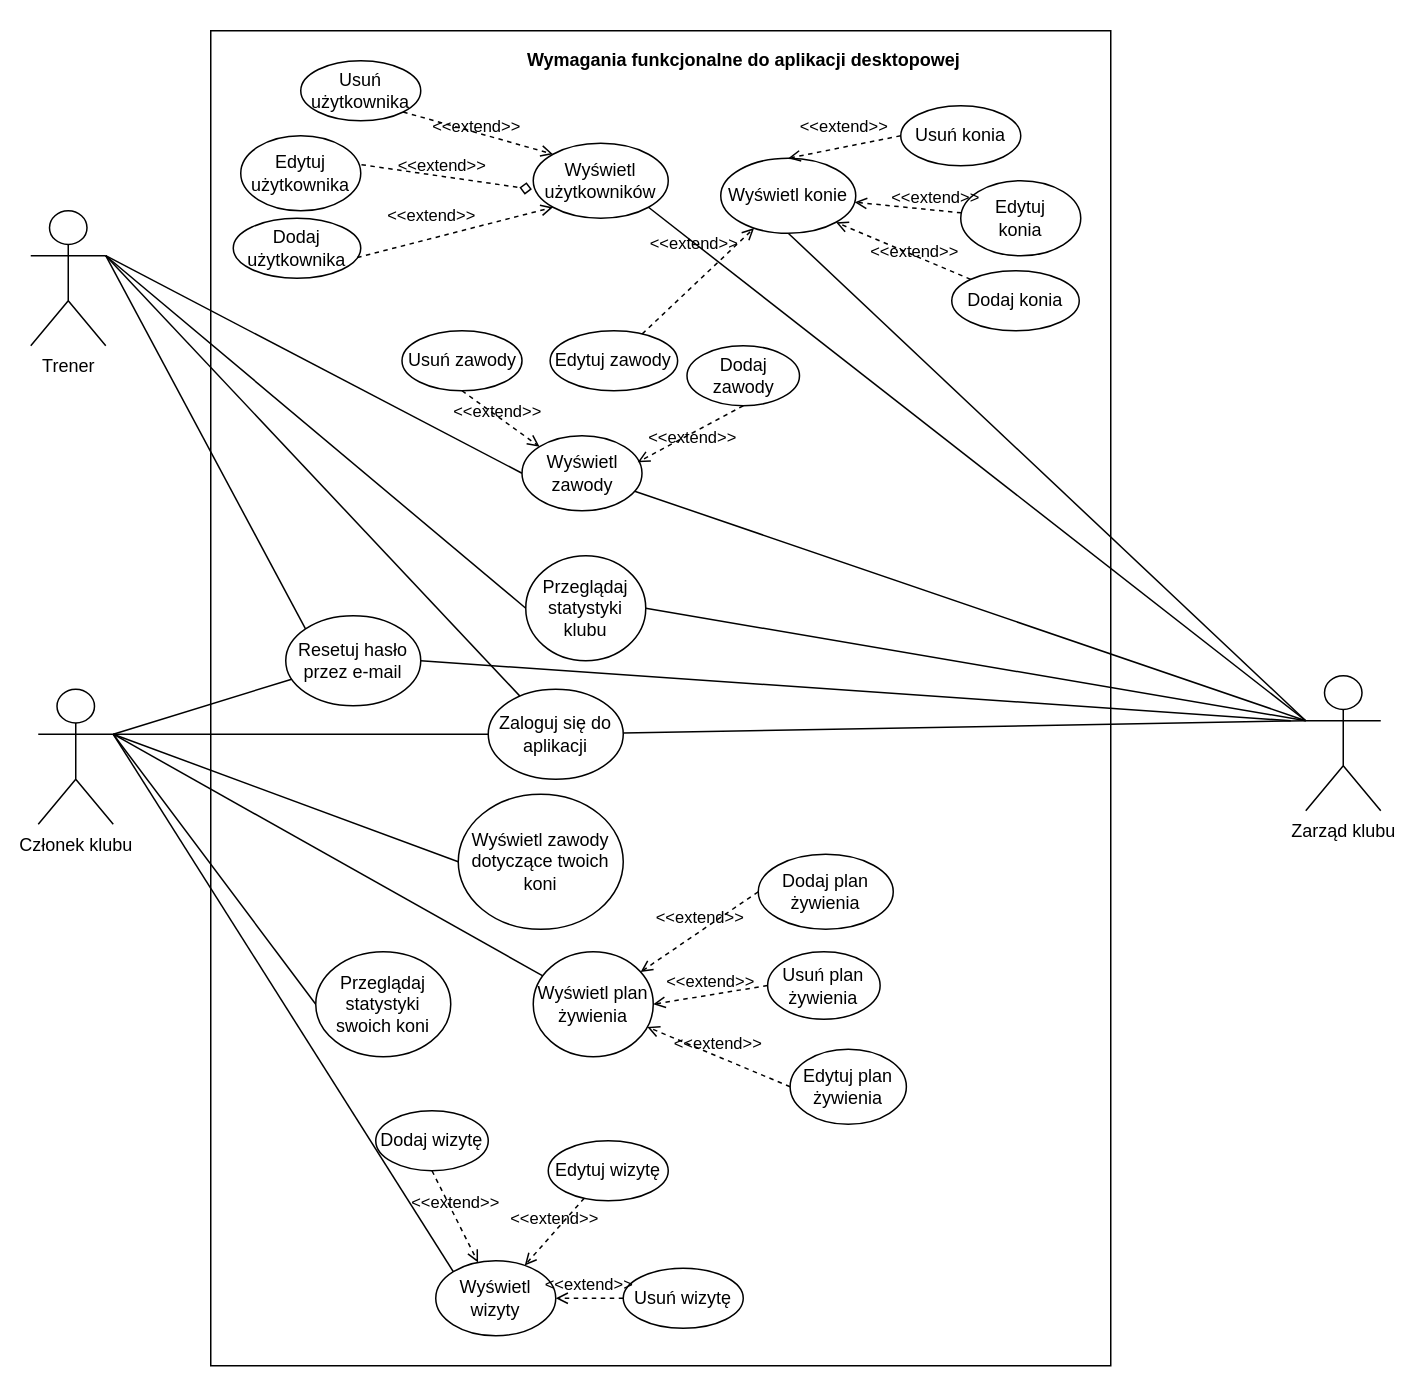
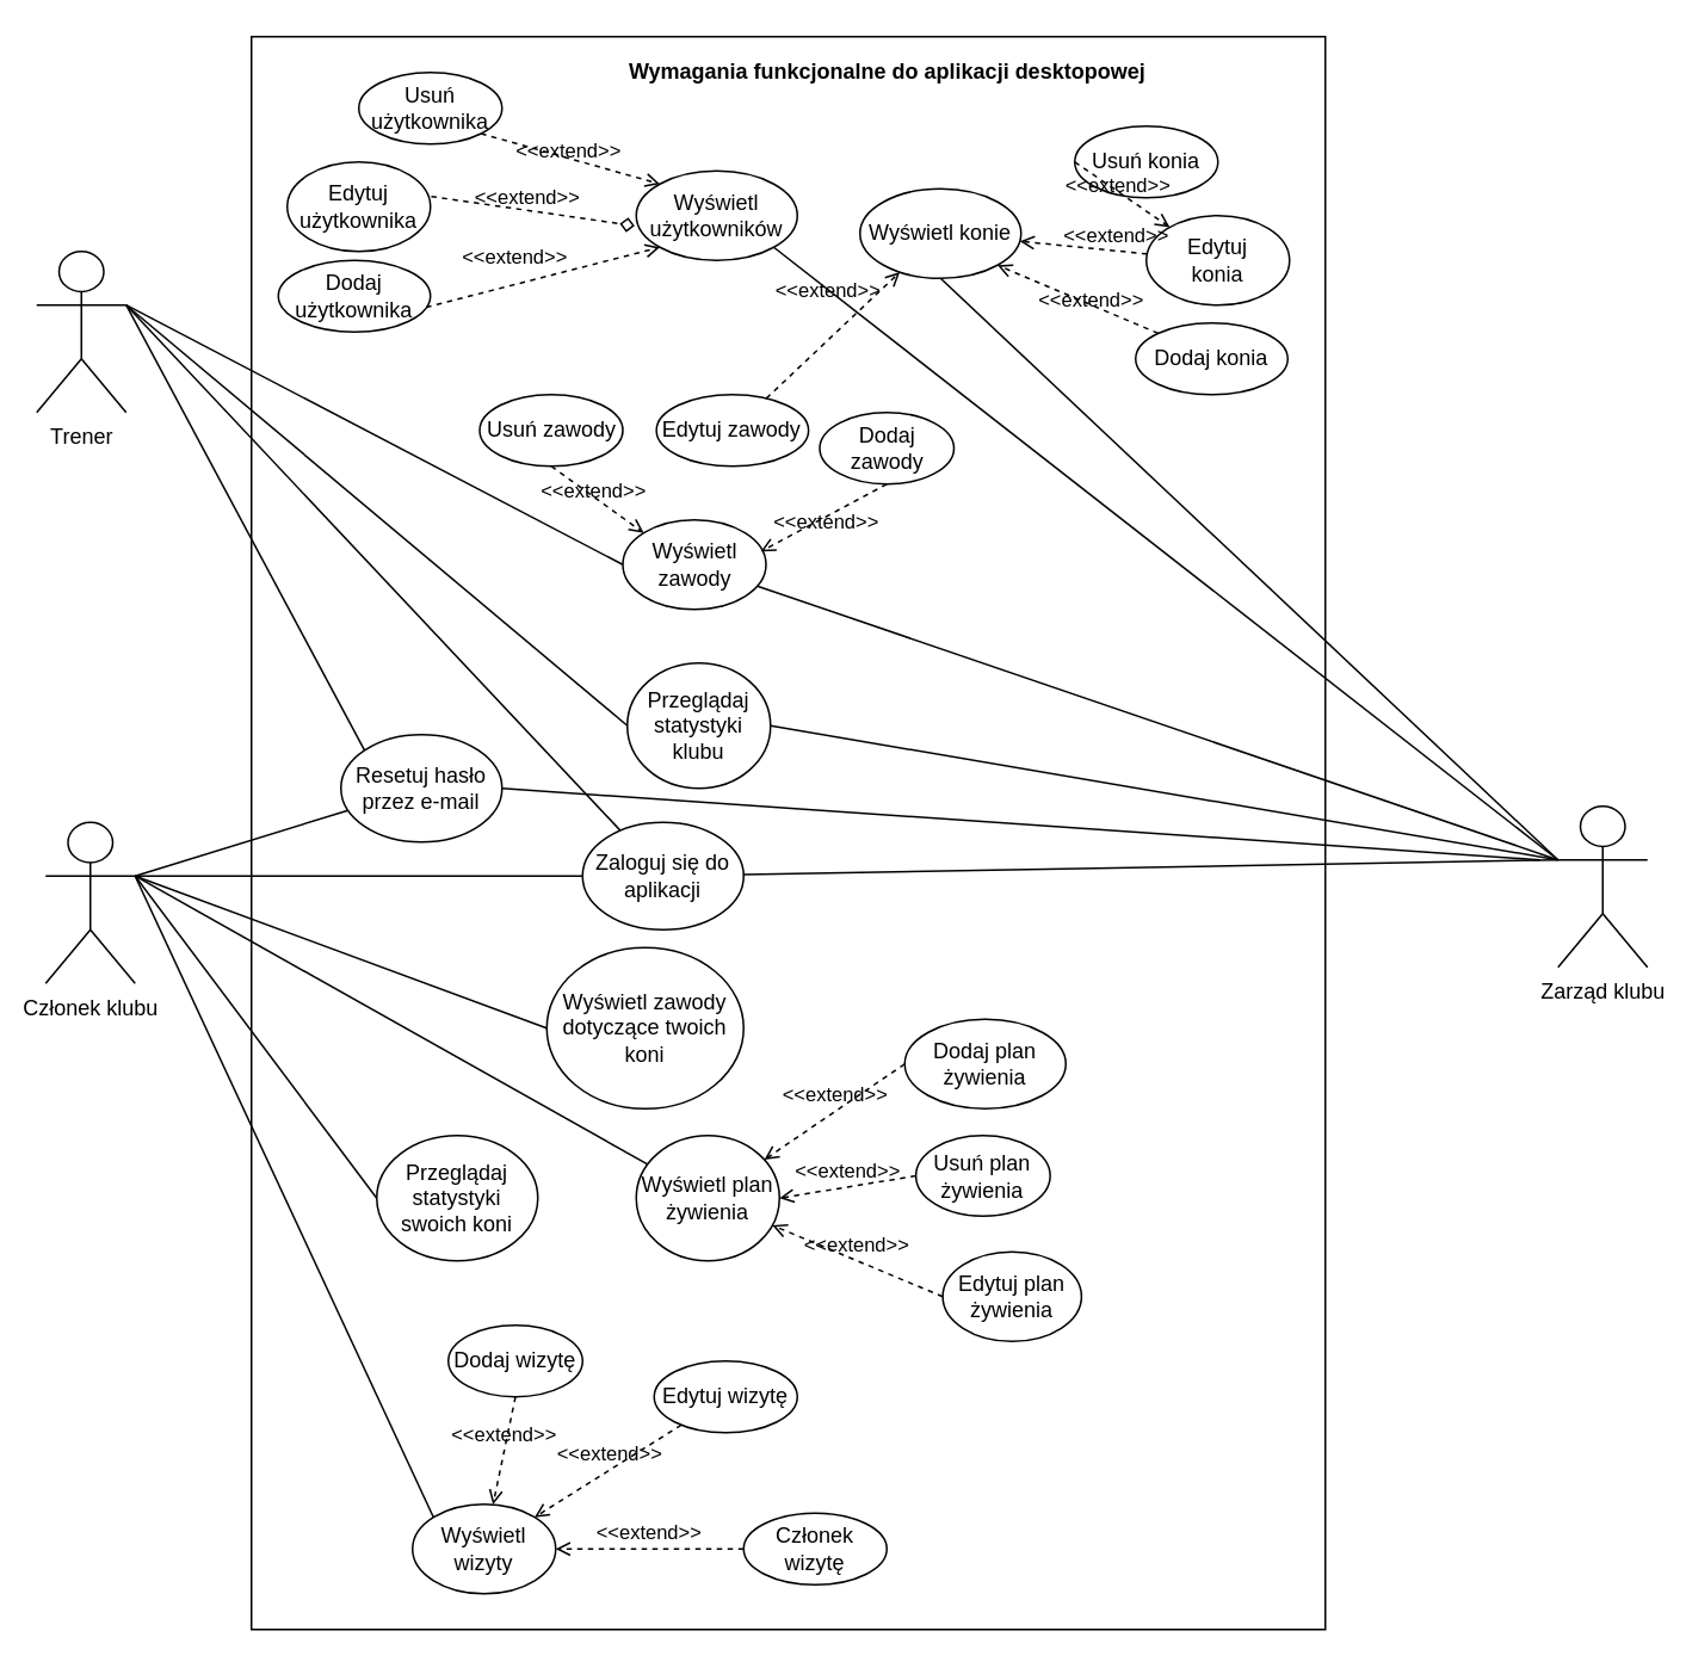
- <mxCell id="60" value="&amp;lt;&amp;lt;extend&amp;gt;&amp;gt;" style="html=1;verticalAlign=bottom;labelBackgroundColor=none;endArrow=open;endFill=0;dashed=1;rounded=0;entryX=0.5;entryY=0;entryDx=0;entryDy=0;exitX=0;exitY=0.5;exitDx=0;exitDy=0;" edge="1" parent="1" source="56" target="57"><mxGeometry x="0.0" y="-5" width="160" relative="1" as="geometry"><mxPoint x="600" y="50" as="sourcePoint" /><mxPoint x="550.371" y="279.995" as="targetPoint" /><mxPoint as="offset" /></mxGeometry></mxCell>
+ <mxCell id="60" value="&amp;lt;&amp;lt;extend&amp;gt;&amp;gt;" style="html=1;verticalAlign=bottom;labelBackgroundColor=none;endArrow=open;endFill=0;dashed=1;rounded=0;exitX=0;exitY=0.5;exitDx=0;exitDy=0;" edge="1" parent="1" source="56" target="55"><mxGeometry x="0.0" y="-5" width="160" relative="1" as="geometry"><mxPoint x="600" y="50" as="sourcePoint" /><mxPoint x="550.371" y="279.995" as="targetPoint" /><mxPoint as="offset" /></mxGeometry></mxCell>
- <mxCell id="27" value="Wyświetl wizyty" style="ellipse;whiteSpace=wrap;html=1;" parent="1" vertex="1"><mxGeometry x="290" y="840" width="80" height="50" as="geometry" /></mxCell>
+ <mxCell id="27" value="Wyświetl wizyty" style="ellipse;whiteSpace=wrap;html=1;" parent="1" vertex="1"><mxGeometry x="230" y="840" width="80" height="50" as="geometry" /></mxCell>
- <mxCell id="26" value="Usuń wizytę" style="ellipse;whiteSpace=wrap;html=1;" parent="1" vertex="1"><mxGeometry x="415" y="845" width="80" height="40" as="geometry" /></mxCell>
+ <mxCell id="26" value="Członek wizytę" style="ellipse;whiteSpace=wrap;html=1;" parent="1" vertex="1"><mxGeometry x="415" y="845" width="80" height="40" as="geometry" /></mxCell>
